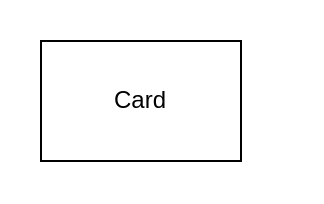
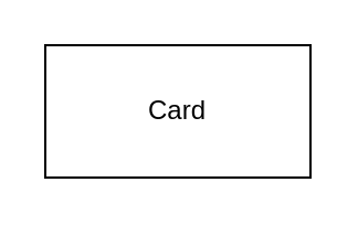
- <mxCell id="2" value="Card" style="rounded=0;whiteSpace=wrap;html=1;" vertex="1" parent="1"><mxGeometry x="20" y="20" width="100" height="60" as="geometry" /></mxCell>
+ <mxCell id="2" value="Card" style="rounded=0;whiteSpace=wrap;html=1;" vertex="1" parent="1"><mxGeometry x="20" y="20" width="120" height="60" as="geometry" /></mxCell>
